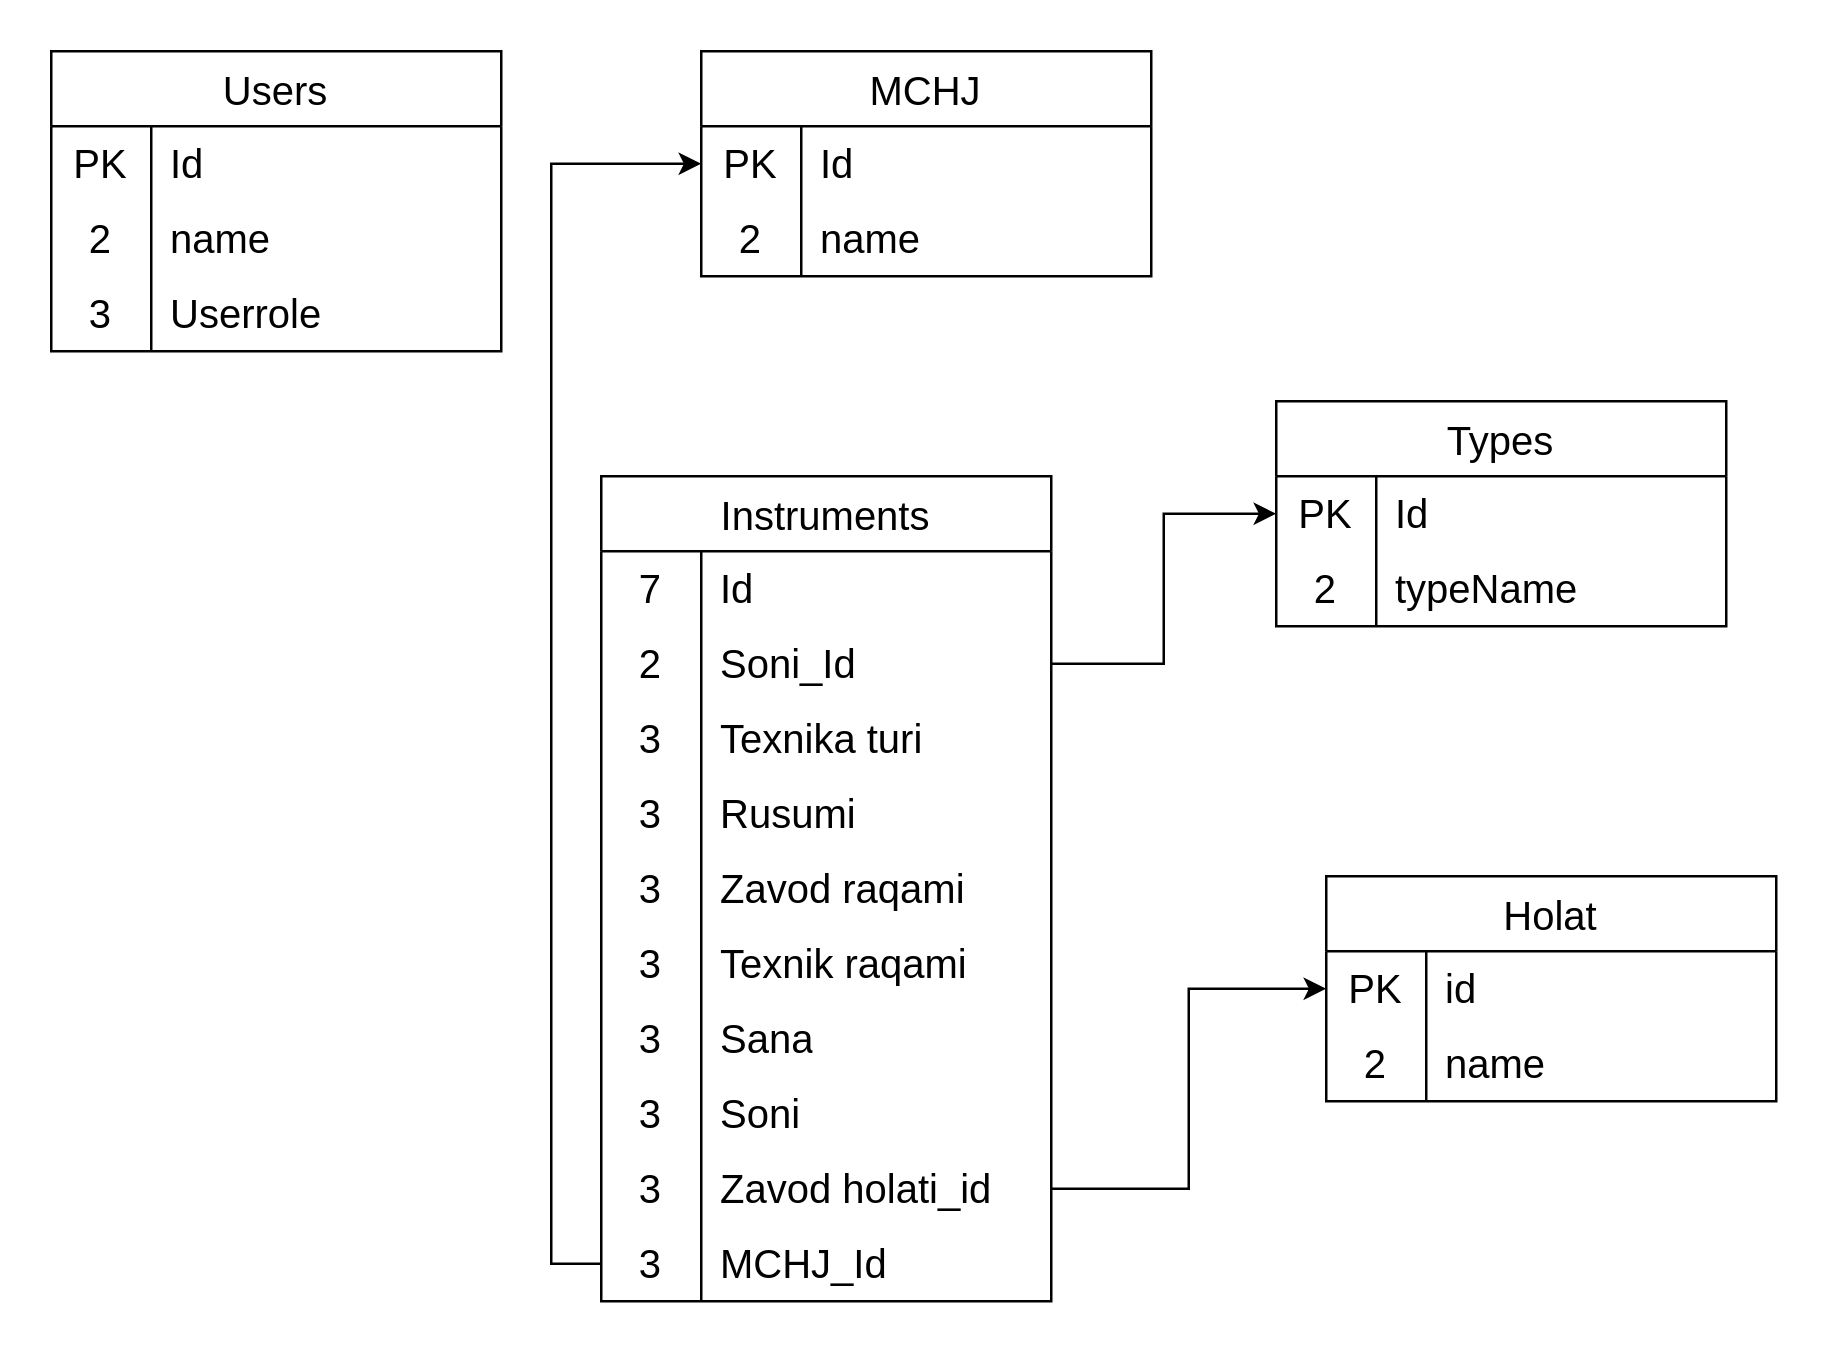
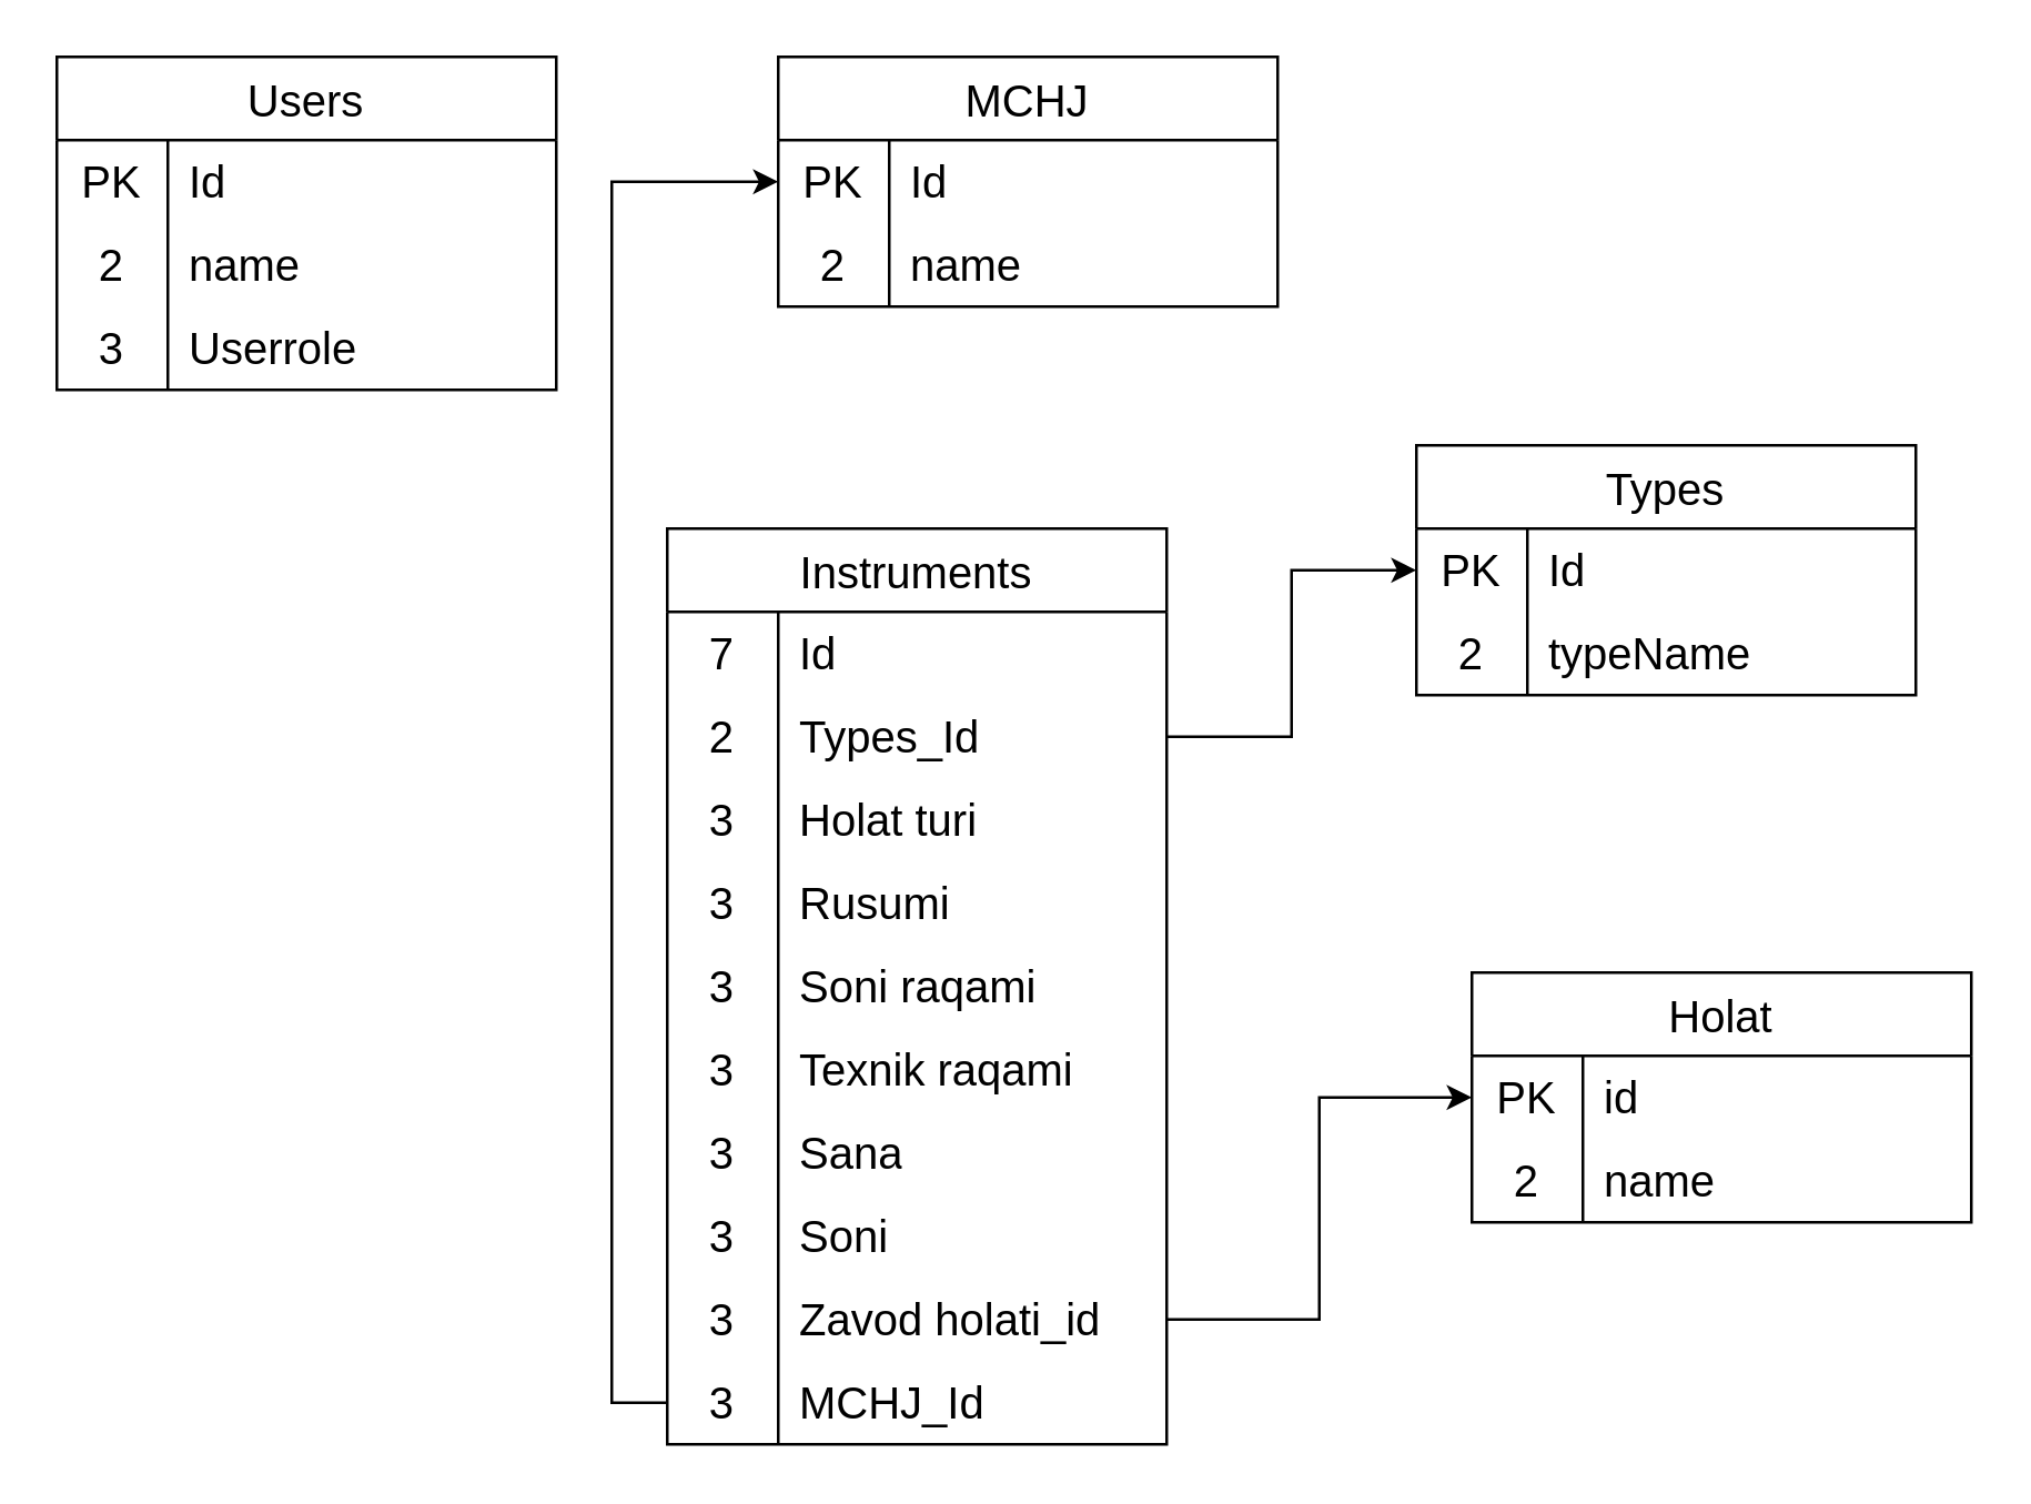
- <mxCell id="39" value="Soni_Id" style="shape=partialRectangle;html=1;whiteSpace=wrap;connectable=0;fillColor=none;top=0;left=0;bottom=0;right=0;align=left;spacingLeft=6;overflow=hidden;strokeColor=inherit;fontSize=16;" vertex="1" parent="37"><mxGeometry x="40" width="140" height="30" as="geometry"><mxRectangle width="140" height="30" as="alternateBounds" /></mxGeometry></mxCell>
+ <mxCell id="39" value="Types_Id" style="shape=partialRectangle;html=1;whiteSpace=wrap;connectable=0;fillColor=none;top=0;left=0;bottom=0;right=0;align=left;spacingLeft=6;overflow=hidden;strokeColor=inherit;fontSize=16;" vertex="1" parent="37"><mxGeometry x="40" width="140" height="30" as="geometry"><mxRectangle width="140" height="30" as="alternateBounds" /></mxGeometry></mxCell>
- <mxCell id="42" value="Texnika turi" style="shape=partialRectangle;html=1;whiteSpace=wrap;connectable=0;fillColor=none;top=0;left=0;bottom=0;right=0;align=left;spacingLeft=6;overflow=hidden;strokeColor=inherit;fontSize=16;" vertex="1" parent="40"><mxGeometry x="40" width="140" height="30" as="geometry"><mxRectangle width="140" height="30" as="alternateBounds" /></mxGeometry></mxCell>
+ <mxCell id="42" value="Holat turi" style="shape=partialRectangle;html=1;whiteSpace=wrap;connectable=0;fillColor=none;top=0;left=0;bottom=0;right=0;align=left;spacingLeft=6;overflow=hidden;strokeColor=inherit;fontSize=16;" vertex="1" parent="40"><mxGeometry x="40" width="140" height="30" as="geometry"><mxRectangle width="140" height="30" as="alternateBounds" /></mxGeometry></mxCell>
- <mxCell id="48" value="Zavod raqami" style="shape=partialRectangle;html=1;whiteSpace=wrap;connectable=0;fillColor=none;top=0;left=0;bottom=0;right=0;align=left;spacingLeft=6;overflow=hidden;strokeColor=inherit;fontSize=16;" vertex="1" parent="46"><mxGeometry x="40" width="140" height="30" as="geometry"><mxRectangle width="140" height="30" as="alternateBounds" /></mxGeometry></mxCell>
+ <mxCell id="48" value="Soni raqami" style="shape=partialRectangle;html=1;whiteSpace=wrap;connectable=0;fillColor=none;top=0;left=0;bottom=0;right=0;align=left;spacingLeft=6;overflow=hidden;strokeColor=inherit;fontSize=16;" vertex="1" parent="46"><mxGeometry x="40" width="140" height="30" as="geometry"><mxRectangle width="140" height="30" as="alternateBounds" /></mxGeometry></mxCell>
